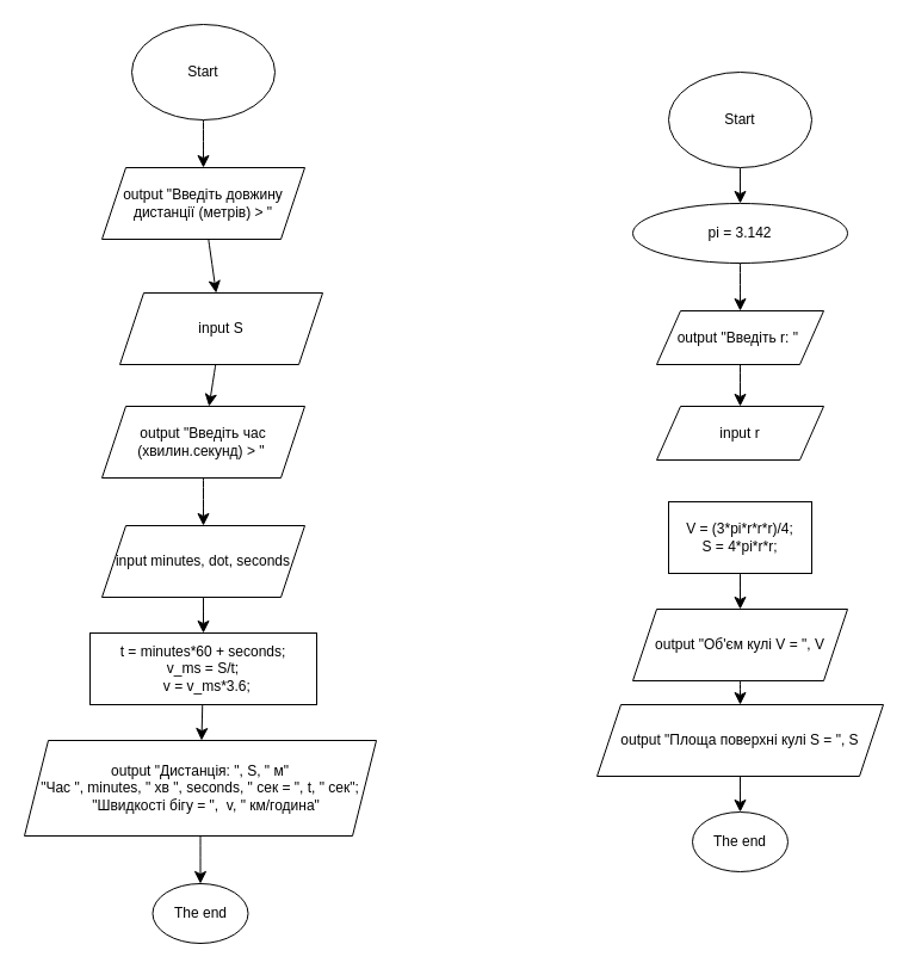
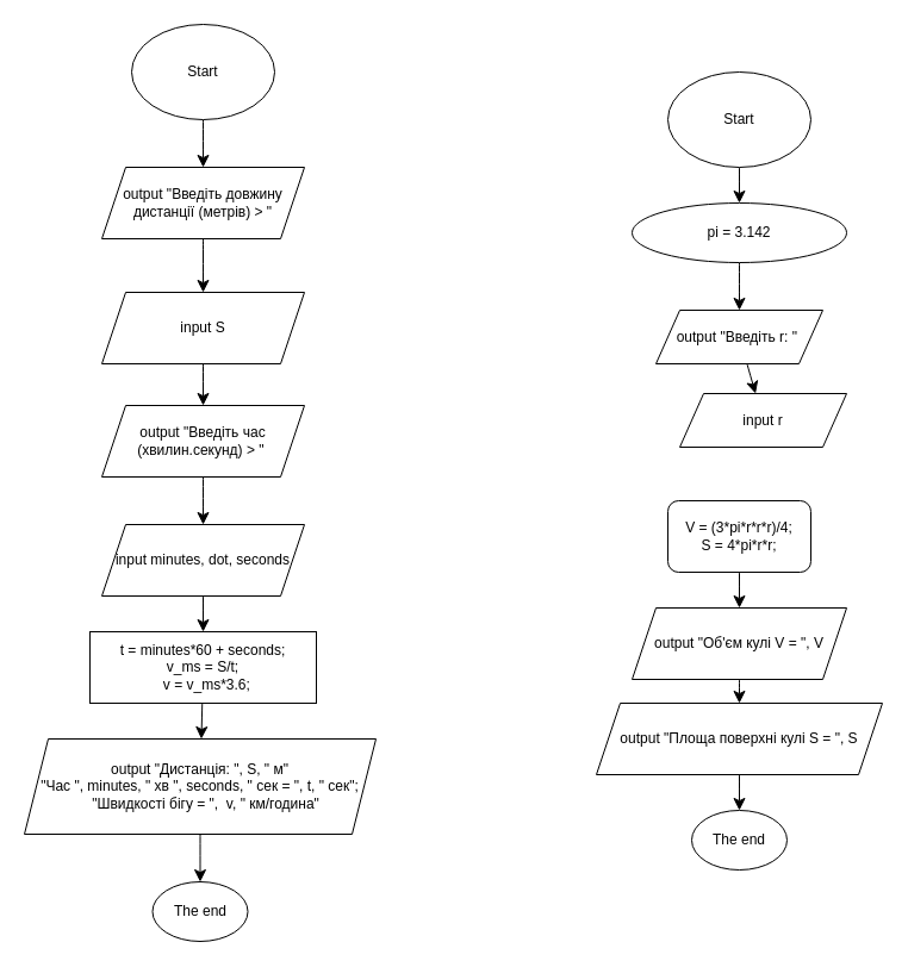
- <mxCell id="7" value="input S" style="shape=parallelogram;perimeter=parallelogramPerimeter;whiteSpace=wrap;html=1;fixedSize=1;" parent="1" vertex="1"><mxGeometry x="100" y="245" width="170" height="60" as="geometry" /></mxCell>
+ <mxCell id="7" value="input S" style="shape=parallelogram;perimeter=parallelogramPerimeter;whiteSpace=wrap;html=1;fixedSize=1;" parent="1" vertex="1"><mxGeometry x="85" y="245" width="170" height="60" as="geometry" /></mxCell>
- <mxCell id="23" value="input r" style="shape=parallelogram;perimeter=parallelogramPerimeter;whiteSpace=wrap;html=1;fixedSize=1;" vertex="1" parent="1"><mxGeometry x="550" y="340" width="140" height="45" as="geometry" /></mxCell>
+ <mxCell id="23" value="input r" style="shape=parallelogram;perimeter=parallelogramPerimeter;whiteSpace=wrap;html=1;fixedSize=1;" vertex="1" parent="1"><mxGeometry x="570" y="330" width="140" height="45" as="geometry" /></mxCell>
- <mxCell id="25" value="&lt;div&gt;V = (3*pi*r*r*r)/4;&lt;/div&gt;&lt;div&gt;S = 4*pi*r*r;&lt;/div&gt;" style="whiteSpace=wrap;html=1;" vertex="1" parent="1"><mxGeometry x="560" y="420" width="120" height="60" as="geometry" /></mxCell>
+ <mxCell id="25" value="&lt;div&gt;V = (3*pi*r*r*r)/4;&lt;/div&gt;&lt;div&gt;S = 4*pi*r*r;&lt;/div&gt;" style="whiteSpace=wrap;html=1;rounded=1;" vertex="1" parent="1"><mxGeometry x="560" y="420" width="120" height="60" as="geometry" /></mxCell>
